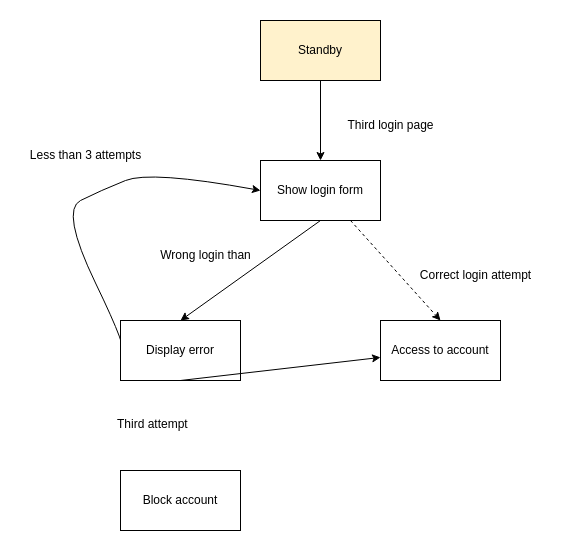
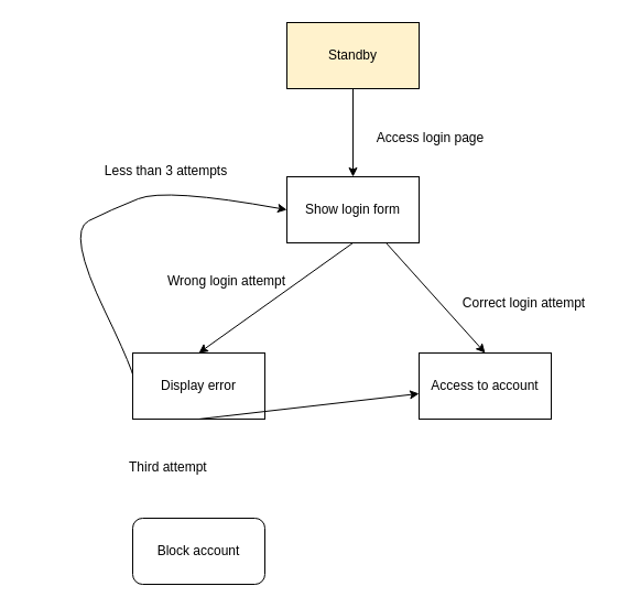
- <mxCell id="16" value="Third login page" style="text;html=1;align=center;verticalAlign=middle;resizable=0;points=[];autosize=1;strokeColor=none;fillColor=none;" vertex="1" parent="1"><mxGeometry x="330" y="110" width="120" height="30" as="geometry" /></mxCell>
+ <mxCell id="16" value="Access login page" style="text;html=1;align=center;verticalAlign=middle;resizable=0;points=[];autosize=1;strokeColor=none;fillColor=none;" vertex="1" parent="1"><mxGeometry x="330" y="110" width="120" height="30" as="geometry" /></mxCell>
- <mxCell id="7" value="Less than 3 attempts" style="text;html=1;align=center;verticalAlign=middle;resizable=0;points=[];autosize=1;strokeColor=none;fillColor=none;" vertex="1" parent="1"><mxGeometry x="20" y="140" width="130" height="30" as="geometry" /></mxCell>
+ <mxCell id="7" value="Less than 3 attempts" style="text;html=1;align=center;verticalAlign=middle;resizable=0;points=[];autosize=1;strokeColor=none;fillColor=none;" vertex="1" parent="1"><mxGeometry x="85" y="140" width="130" height="30" as="geometry" /></mxCell>
- <mxCell id="9" value="Wrong login than" style="text;html=1;align=center;verticalAlign=middle;resizable=0;points=[];autosize=1;strokeColor=none;fillColor=none;" vertex="1" parent="1"><mxGeometry x="140" y="240" width="130" height="30" as="geometry" /></mxCell>
+ <mxCell id="9" value="Wrong login attempt" style="text;html=1;align=center;verticalAlign=middle;resizable=0;points=[];autosize=1;strokeColor=none;fillColor=none;" vertex="1" parent="1"><mxGeometry x="140" y="240" width="130" height="30" as="geometry" /></mxCell>
- <mxCell id="14" value="" style="endArrow=classic;html=1;exitX=0.75;exitY=1;exitDx=0;exitDy=0;entryX=0.5;entryY=0;entryDx=0;entryDy=0;dashed=1;" edge="1" parent="1" source="3" target="13"><mxGeometry width="50" height="50" relative="1" as="geometry"><mxPoint x="360" y="340" as="sourcePoint" /><mxPoint x="410" y="290" as="targetPoint" /></mxGeometry></mxCell>
+ <mxCell id="14" value="" style="endArrow=classic;html=1;exitX=0.75;exitY=1;exitDx=0;exitDy=0;entryX=0.5;entryY=0;entryDx=0;entryDy=0;" edge="1" parent="1" source="3" target="13"><mxGeometry width="50" height="50" relative="1" as="geometry"><mxPoint x="360" y="340" as="sourcePoint" /><mxPoint x="410" y="290" as="targetPoint" /></mxGeometry></mxCell>
- <mxCell id="10" value="&lt;span style=&quot;color: rgb(0, 0, 0); text-wrap-mode: nowrap;&quot;&gt;Block account&lt;/span&gt;" style="rounded=0;whiteSpace=wrap;html=1;" vertex="1" parent="1"><mxGeometry x="120" y="470" width="120" height="60" as="geometry" /></mxCell>
+ <mxCell id="10" value="&lt;span style=&quot;color: rgb(0, 0, 0); text-wrap-mode: nowrap;&quot;&gt;Block account&lt;/span&gt;" style="whiteSpace=wrap;html=1;rounded=1;" vertex="1" parent="1"><mxGeometry x="120" y="470" width="120" height="60" as="geometry" /></mxCell>
